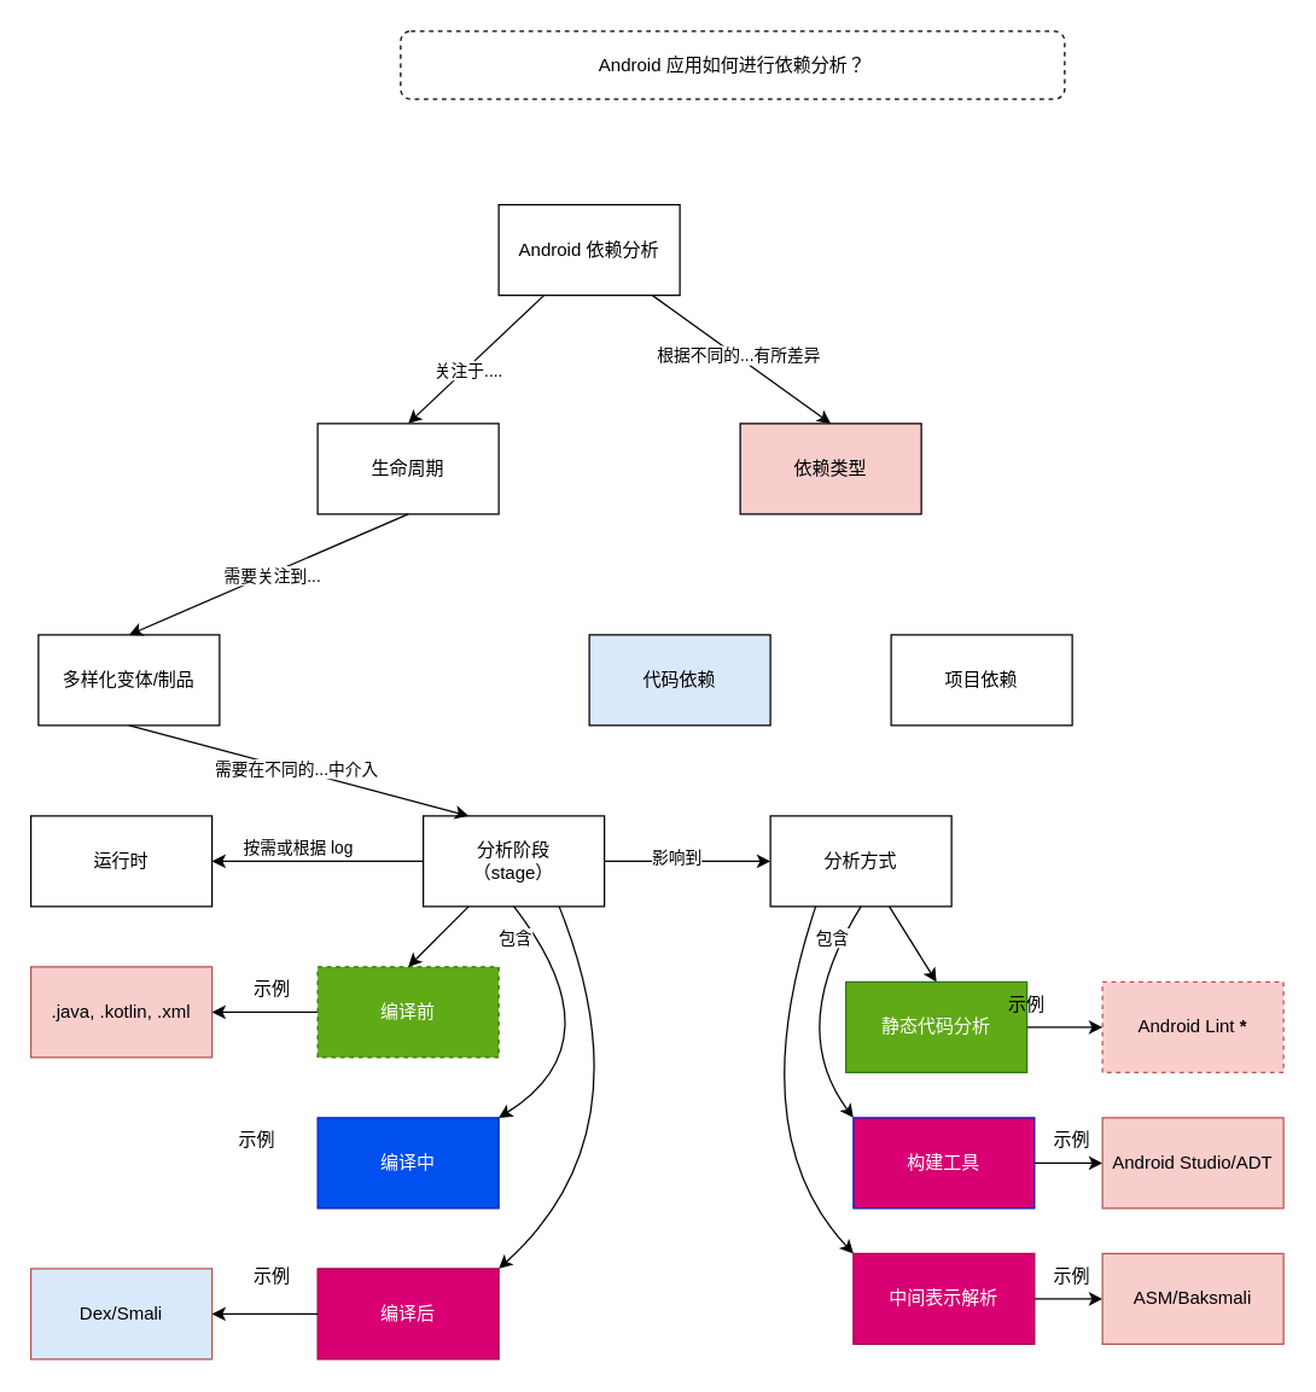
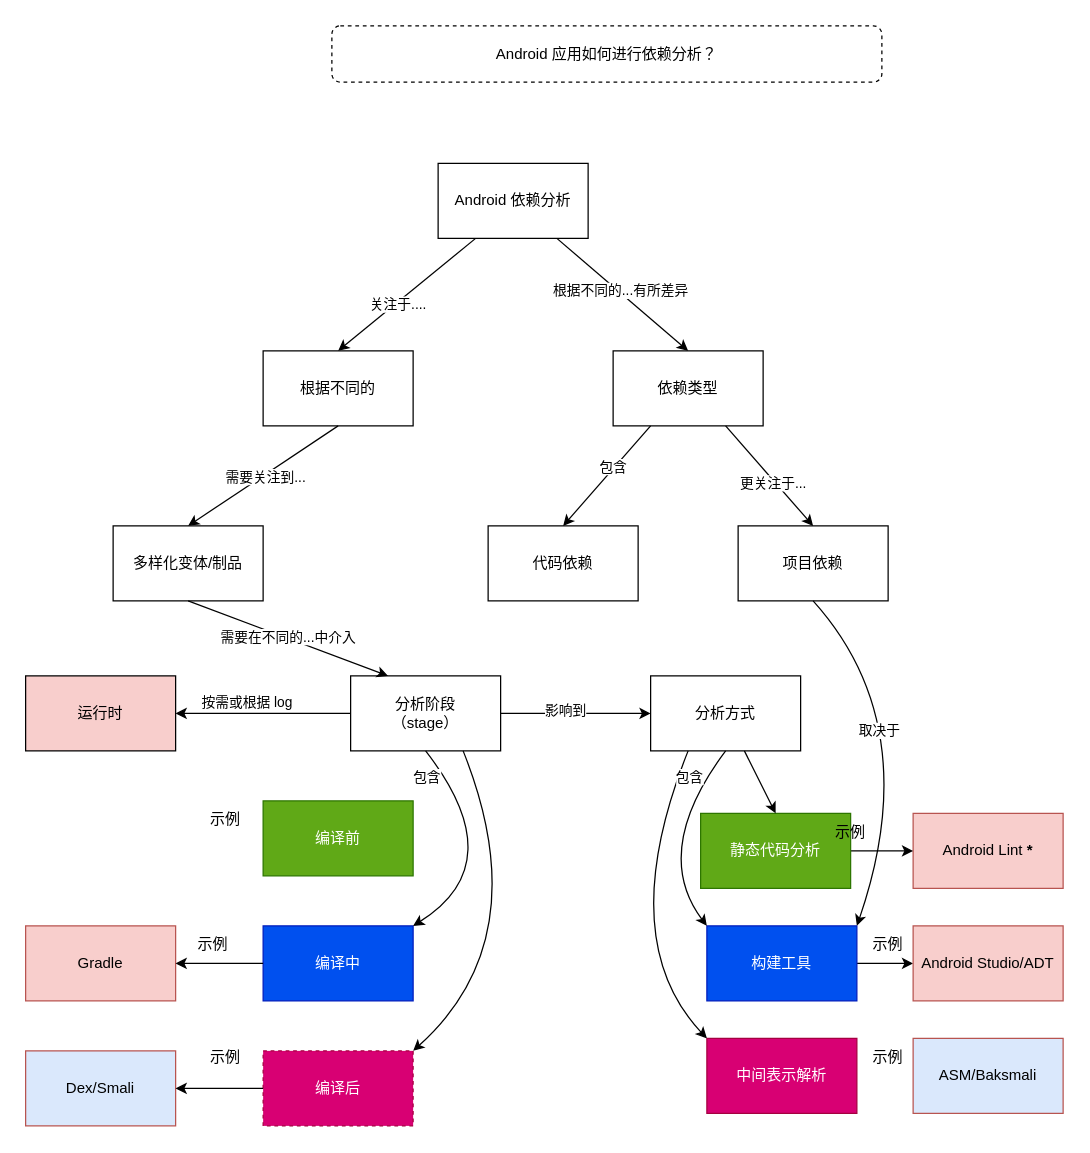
- <mxCell id="37" value="Android 依赖分析" style="rounded=0;whiteSpace=wrap;html=1;" vertex="1" parent="1"><mxGeometry x="330" y="135" width="120" height="60" as="geometry" /></mxCell>
+ <mxCell id="37" value="Android 依赖分析" style="rounded=0;whiteSpace=wrap;html=1;" vertex="1" parent="1"><mxGeometry x="350" y="130" width="120" height="60" as="geometry" /></mxCell>
- <mxCell id="33" value="生命周期" style="rounded=0;whiteSpace=wrap;html=1;" vertex="1" parent="1"><mxGeometry x="210" y="280" width="120" height="60" as="geometry" /></mxCell>
+ <mxCell id="33" value="根据不同的" style="rounded=0;whiteSpace=wrap;html=1;" vertex="1" parent="1"><mxGeometry x="210" y="280" width="120" height="60" as="geometry" /></mxCell>
- <mxCell id="40" value="依赖类型" style="rounded=0;whiteSpace=wrap;html=1;fillColor=#f8cecc;" vertex="1" parent="1"><mxGeometry x="490" y="280" width="120" height="60" as="geometry" /></mxCell>
+ <mxCell id="40" value="依赖类型" style="rounded=0;whiteSpace=wrap;html=1;" vertex="1" parent="1"><mxGeometry x="490" y="280" width="120" height="60" as="geometry" /></mxCell>
+ <mxCell id="45" value="" style="endArrow=classic;html=1;rounded=0;exitX=0.25;exitY=1;exitDx=0;exitDy=0;entryX=0.5;entryY=0;entryDx=0;entryDy=0;" edge="1" parent="1" source="40" target="42"><mxGeometry width="50" height="50" relative="1" as="geometry"><mxPoint x="610" y="490" as="sourcePoint" /><mxPoint x="660" y="440" as="targetPoint" /></mxGeometry></mxCell>
+ <mxCell id="46" value="包含" style="edgeLabel;html=1;align=center;verticalAlign=middle;resizable=0;points=[];" vertex="1" connectable="0" parent="45"><mxGeometry x="-0.145" y="-1" relative="1" as="geometry"><mxPoint y="-1" as="offset" /></mxGeometry></mxCell>
+ <mxCell id="47" value="" style="endArrow=classic;html=1;rounded=0;exitX=0.75;exitY=1;exitDx=0;exitDy=0;entryX=0.5;entryY=0;entryDx=0;entryDy=0;" edge="1" parent="1" source="40" target="41"><mxGeometry width="50" height="50" relative="1" as="geometry"><mxPoint x="524.12" y="349.04" as="sourcePoint" /><mxPoint x="460" y="430" as="targetPoint" /></mxGeometry></mxCell>
+ <mxCell id="48" value="更关注于..." style="edgeLabel;html=1;align=center;verticalAlign=middle;resizable=0;points=[];" vertex="1" connectable="0" parent="47"><mxGeometry x="0.105" y="-2" relative="1" as="geometry"><mxPoint as="offset" /></mxGeometry></mxCell>
- <mxCell id="30" value="多样化变体/制品" style="rounded=0;whiteSpace=wrap;html=1;" vertex="1" parent="1"><mxGeometry x="25" y="420" width="120" height="60" as="geometry" /></mxCell>
+ <mxCell id="30" value="多样化变体/制品" style="rounded=0;whiteSpace=wrap;html=1;" vertex="1" parent="1"><mxGeometry x="90" y="420" width="120" height="60" as="geometry" /></mxCell>
- <mxCell id="42" value="代码依赖" style="rounded=0;whiteSpace=wrap;html=1;fillColor=#dae8fc;" vertex="1" parent="1"><mxGeometry x="390" y="420" width="120" height="60" as="geometry" /></mxCell>
+ <mxCell id="42" value="代码依赖" style="rounded=0;whiteSpace=wrap;html=1;" vertex="1" parent="1"><mxGeometry x="390" y="420" width="120" height="60" as="geometry" /></mxCell>
- <mxCell id="10" value="运行时" style="rounded=0;whiteSpace=wrap;html=1;" vertex="1" parent="1"><mxGeometry x="20" y="540" width="120" height="60" as="geometry" /></mxCell>
+ <mxCell id="10" value="运行时" style="rounded=0;whiteSpace=wrap;html=1;fillColor=#f8cecc;" vertex="1" parent="1"><mxGeometry x="20" y="540" width="120" height="60" as="geometry" /></mxCell>
- <mxCell id="22" value="分析方式" style="rounded=0;whiteSpace=wrap;html=1;" vertex="1" parent="1"><mxGeometry x="510" y="540" width="120" height="60" as="geometry" /></mxCell>
+ <mxCell id="22" value="分析方式" style="rounded=0;whiteSpace=wrap;html=1;" vertex="1" parent="1"><mxGeometry x="520" y="540" width="120" height="60" as="geometry" /></mxCell>
+ <mxCell id="43" value="" style="endArrow=classic;html=1;exitX=0.5;exitY=1;exitDx=0;exitDy=0;entryX=1;entryY=0;entryDx=0;entryDy=0;curved=1;" edge="1" parent="1" source="41" target="12"><mxGeometry width="50" height="50" relative="1" as="geometry"><mxPoint x="890" y="610" as="sourcePoint" /><mxPoint x="850" y="610" as="targetPoint" /><Array as="points"><mxPoint x="740" y="580" /></Array></mxGeometry></mxCell>
+ <mxCell id="44" value="取决于" style="edgeLabel;html=1;align=center;verticalAlign=middle;resizable=0;points=[];" vertex="1" connectable="0" parent="43"><mxGeometry x="-0.264" y="-30" relative="1" as="geometry"><mxPoint as="offset" /></mxGeometry></mxCell>
- <mxCell id="17" value="" style="endArrow=classic;html=1;rounded=0;exitX=0.25;exitY=1;exitDx=0;exitDy=0;entryX=0.5;entryY=0;entryDx=0;entryDy=0;" edge="1" parent="1" source="5" target="7"><mxGeometry width="50" height="50" relative="1" as="geometry"><mxPoint x="390" y="720" as="sourcePoint" /><mxPoint x="30" y="670" as="targetPoint" /></mxGeometry></mxCell>
- <mxCell id="28" value=".java, .kotlin, .xml" style="rounded=0;whiteSpace=wrap;html=1;fillColor=#f8cecc;strokeColor=#b85450;" vertex="1" parent="1"><mxGeometry x="20" y="640" width="120" height="60" as="geometry" /></mxCell>
- <mxCell id="6" style="edgeStyle=orthogonalEdgeStyle;curved=1;orthogonalLoop=1;jettySize=auto;html=1;exitX=0;exitY=0.5;exitDx=0;exitDy=0;entryX=1;entryY=0.5;entryDx=0;entryDy=0;strokeWidth=1;" edge="1" parent="1" source="7" target="28"><mxGeometry relative="1" as="geometry" /></mxCell>
- <mxCell id="7" value="编译前" style="rounded=0;whiteSpace=wrap;html=1;fillColor=#60a917;fontColor=#ffffff;strokeColor=#2D7600;dashed=1;" vertex="1" parent="1"><mxGeometry x="210" y="640" width="120" height="60" as="geometry" /></mxCell>
+ <mxCell id="7" value="编译前" style="rounded=0;whiteSpace=wrap;html=1;fillColor=#60a917;fontColor=#ffffff;strokeColor=#2D7600;" vertex="1" parent="1"><mxGeometry x="210" y="640" width="120" height="60" as="geometry" /></mxCell>
- <mxCell id="2" value="Android Lint&amp;nbsp;&lt;b&gt;*&lt;/b&gt;" style="rounded=0;whiteSpace=wrap;html=1;fillColor=#f8cecc;strokeColor=#b85450;dashed=1;" vertex="1" parent="1"><mxGeometry x="730" y="650" width="120" height="60" as="geometry" /></mxCell>
+ <mxCell id="2" value="Android Lint&amp;nbsp;&lt;b&gt;*&lt;/b&gt;" style="rounded=0;whiteSpace=wrap;html=1;fillColor=#f8cecc;strokeColor=#b85450;" vertex="1" parent="1"><mxGeometry x="730" y="650" width="120" height="60" as="geometry" /></mxCell>
+ <mxCell id="26" value="Gradle" style="rounded=0;whiteSpace=wrap;html=1;fillColor=#f8cecc;strokeColor=#b85450;" vertex="1" parent="1"><mxGeometry x="20" y="740" width="120" height="60" as="geometry" /></mxCell>
+ <mxCell id="52" style="edgeStyle=orthogonalEdgeStyle;curved=1;orthogonalLoop=1;jettySize=auto;html=1;exitX=0;exitY=0.5;exitDx=0;exitDy=0;strokeWidth=1;" edge="1" parent="1" source="8" target="26"><mxGeometry relative="1" as="geometry"><mxPoint x="220" y="680" as="sourcePoint" /><mxPoint x="150" y="680" as="targetPoint" /></mxGeometry></mxCell>
- <mxCell id="12" value="构建工具" style="rounded=0;whiteSpace=wrap;html=1;fillColor=#d80073;fontColor=#ffffff;strokeColor=#001DBC;" vertex="1" parent="1"><mxGeometry x="565" y="740" width="120" height="60" as="geometry" /></mxCell>
+ <mxCell id="12" value="构建工具" style="rounded=0;whiteSpace=wrap;html=1;fillColor=#0050ef;fontColor=#ffffff;strokeColor=#001DBC;" vertex="1" parent="1"><mxGeometry x="565" y="740" width="120" height="60" as="geometry" /></mxCell>
- <mxCell id="13" style="edgeStyle=orthogonalEdgeStyle;curved=1;orthogonalLoop=1;jettySize=auto;html=1;entryX=0;entryY=0.5;entryDx=0;entryDy=0;strokeWidth=1;" edge="1" parent="1" source="14" target="57"><mxGeometry relative="1" as="geometry" /></mxCell>
- <mxCell id="57" value="ASM/Baksmali" style="rounded=0;whiteSpace=wrap;html=1;fillColor=#f8cecc;strokeColor=#b85450;" vertex="1" parent="1"><mxGeometry x="730" y="830" width="120" height="60" as="geometry" /></mxCell>
+ <mxCell id="57" value="ASM/Baksmali" style="rounded=0;whiteSpace=wrap;html=1;fillColor=#dae8fc;strokeColor=#b85450;" vertex="1" parent="1"><mxGeometry x="730" y="830" width="120" height="60" as="geometry" /></mxCell>
- <mxCell id="9" value="编译后" style="rounded=0;whiteSpace=wrap;html=1;fillColor=#d80073;fontColor=#ffffff;strokeColor=#A50040;" vertex="1" parent="1"><mxGeometry x="210" y="840" width="120" height="60" as="geometry" /></mxCell>
+ <mxCell id="9" value="编译后" style="rounded=0;whiteSpace=wrap;html=1;fillColor=#d80073;fontColor=#ffffff;strokeColor=#A50040;dashed=1;" vertex="1" parent="1"><mxGeometry x="210" y="840" width="120" height="60" as="geometry" /></mxCell>
